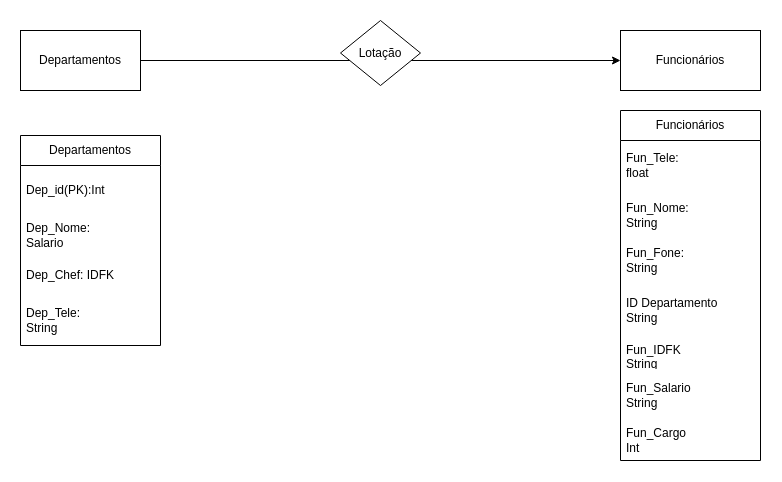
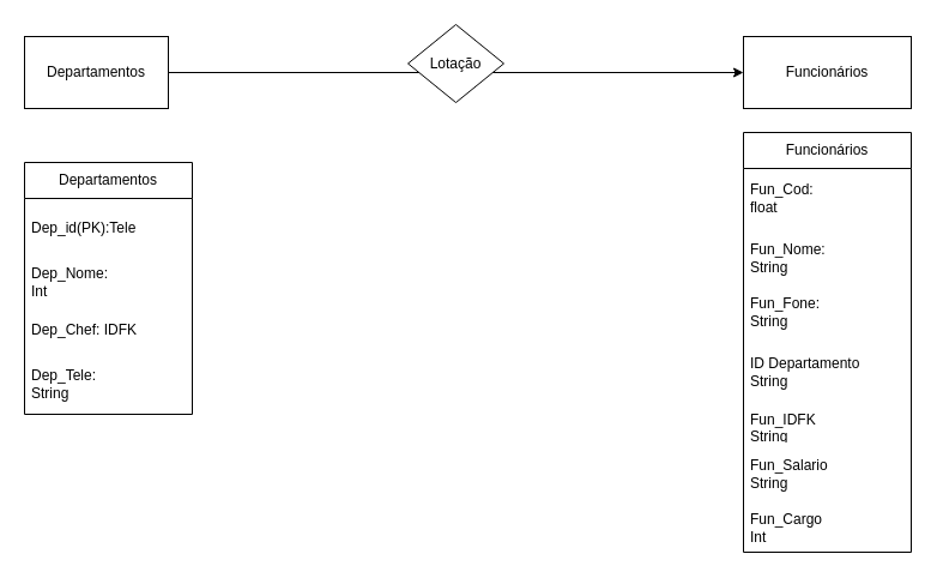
- <mxCell id="12" value="Fun_Tele:&amp;nbsp;&lt;br&gt;float" style="text;strokeColor=none;fillColor=none;align=left;verticalAlign=middle;spacingLeft=4;spacingRight=4;overflow=hidden;points=[[0,0.5],[1,0.5]];portConstraint=eastwest;rotatable=0;whiteSpace=wrap;html=1;" parent="11" vertex="1"><mxGeometry y="30" width="140" height="50" as="geometry" /></mxCell>
+ <mxCell id="12" value="Fun_Cod:&amp;nbsp;&lt;br&gt;float" style="text;strokeColor=none;fillColor=none;align=left;verticalAlign=middle;spacingLeft=4;spacingRight=4;overflow=hidden;points=[[0,0.5],[1,0.5]];portConstraint=eastwest;rotatable=0;whiteSpace=wrap;html=1;" parent="11" vertex="1"><mxGeometry y="30" width="140" height="50" as="geometry" /></mxCell>
- <mxCell id="7" value="Dep_id(PK):Int" style="text;strokeColor=none;fillColor=none;align=left;verticalAlign=middle;spacingLeft=4;spacingRight=4;overflow=hidden;points=[[0,0.5],[1,0.5]];portConstraint=eastwest;rotatable=0;whiteSpace=wrap;html=1;" parent="6" vertex="1"><mxGeometry y="30" width="140" height="50" as="geometry" /></mxCell>
+ <mxCell id="7" value="Dep_id(PK):Tele" style="text;strokeColor=none;fillColor=none;align=left;verticalAlign=middle;spacingLeft=4;spacingRight=4;overflow=hidden;points=[[0,0.5],[1,0.5]];portConstraint=eastwest;rotatable=0;whiteSpace=wrap;html=1;" parent="6" vertex="1"><mxGeometry y="30" width="140" height="50" as="geometry" /></mxCell>
- <mxCell id="8" value="Dep_Nome:&amp;nbsp;&lt;br&gt;Salario" style="text;strokeColor=none;fillColor=none;align=left;verticalAlign=middle;spacingLeft=4;spacingRight=4;overflow=hidden;points=[[0,0.5],[1,0.5]];portConstraint=eastwest;rotatable=0;whiteSpace=wrap;html=1;" parent="6" vertex="1"><mxGeometry y="80" width="140" height="40" as="geometry" /></mxCell>
+ <mxCell id="8" value="Dep_Nome:&amp;nbsp;&lt;br&gt;Int" style="text;strokeColor=none;fillColor=none;align=left;verticalAlign=middle;spacingLeft=4;spacingRight=4;overflow=hidden;points=[[0,0.5],[1,0.5]];portConstraint=eastwest;rotatable=0;whiteSpace=wrap;html=1;" parent="6" vertex="1"><mxGeometry y="80" width="140" height="40" as="geometry" /></mxCell>
